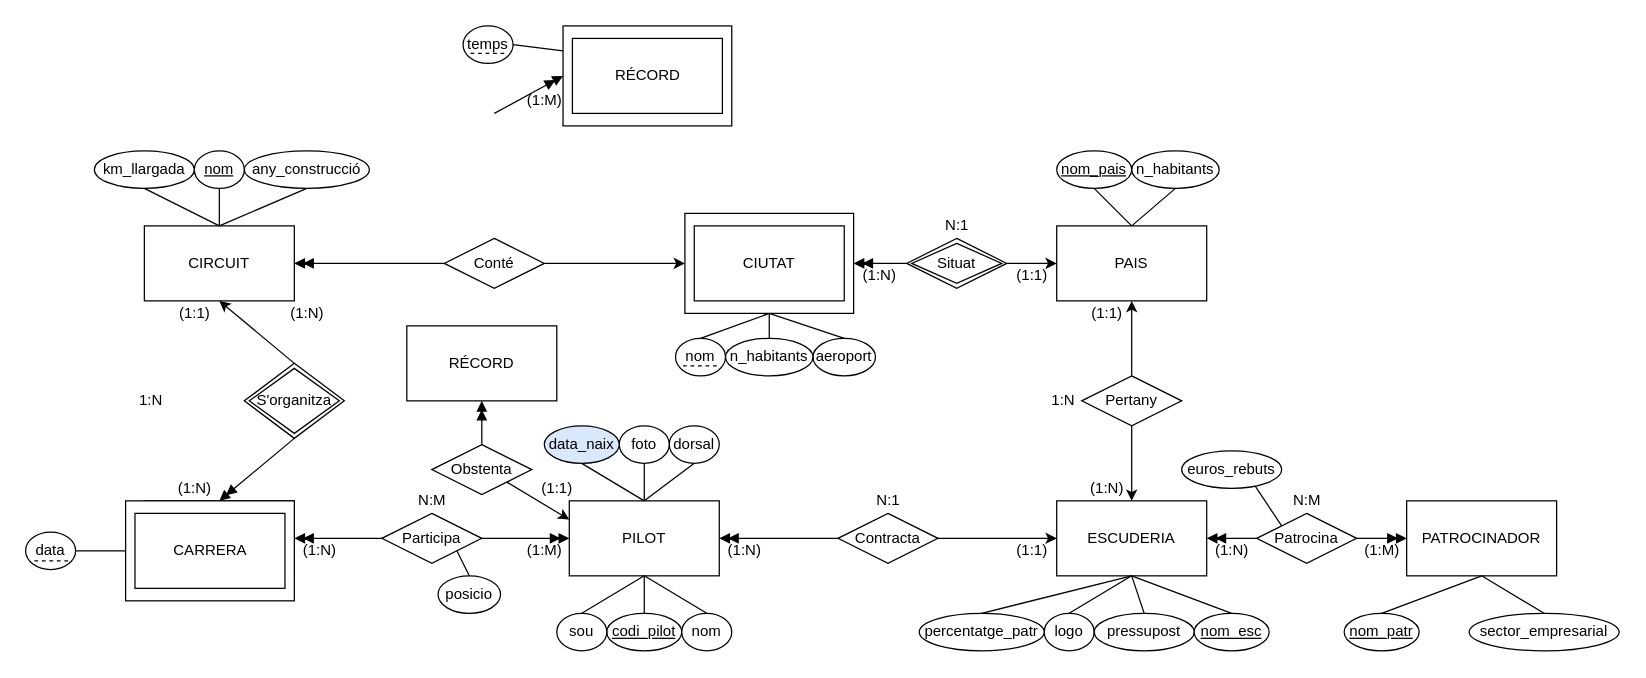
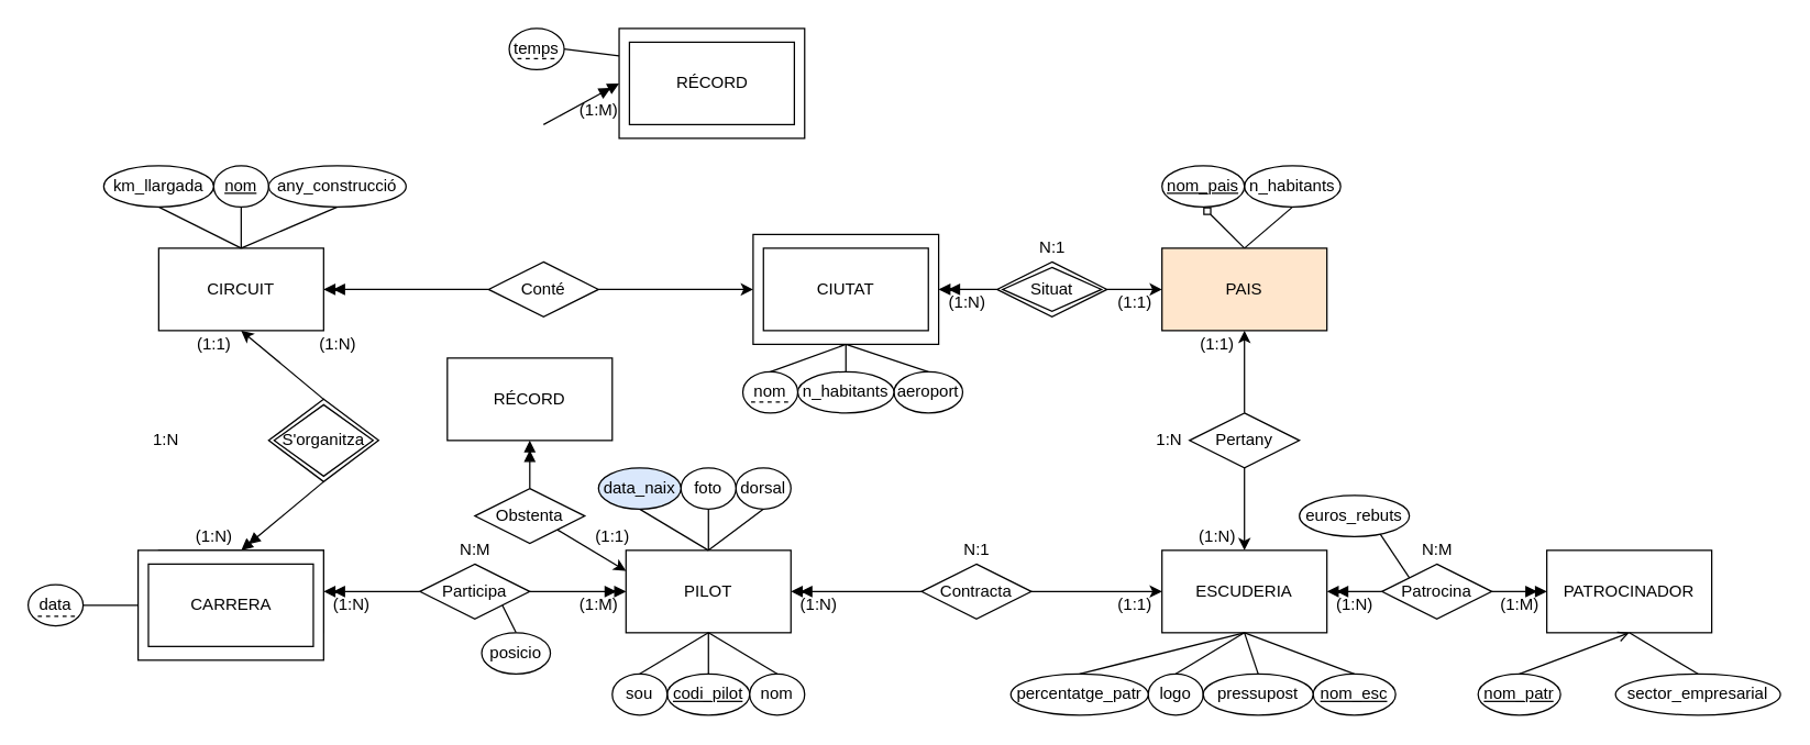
- <mxCell id="3" style="edgeStyle=none;rounded=0;orthogonalLoop=1;jettySize=auto;html=1;exitX=0.5;exitY=0;exitDx=0;exitDy=0;entryX=0.5;entryY=1;entryDx=0;entryDy=0;endArrow=none;endFill=0;" edge="1" parent="1" source="5" target="30"><mxGeometry relative="1" as="geometry" /></mxCell>
+ <mxCell id="3" style="edgeStyle=none;rounded=0;orthogonalLoop=1;jettySize=auto;html=1;exitX=0.5;exitY=0;exitDx=0;exitDy=0;entryX=0.5;entryY=1;entryDx=0;entryDy=0;endArrow=diamond;endFill=0;" edge="1" parent="1" source="5" target="30"><mxGeometry relative="1" as="geometry" /></mxCell>
- <mxCell id="5" value="PAIS" style="rounded=0;whiteSpace=wrap;html=1;glass=0;" vertex="1" parent="1"><mxGeometry x="845" y="180" width="120" height="60" as="geometry" /></mxCell>
+ <mxCell id="5" value="PAIS" style="rounded=0;whiteSpace=wrap;html=1;glass=0;fillColor=#ffe6cc;" vertex="1" parent="1"><mxGeometry x="845" y="180" width="120" height="60" as="geometry" /></mxCell>
- <mxCell id="25" style="edgeStyle=none;rounded=0;orthogonalLoop=1;jettySize=auto;html=1;exitX=0.5;exitY=0;exitDx=0;exitDy=0;endArrow=none;endFill=0;entryX=0.5;entryY=1;entryDx=0;entryDy=0;" edge="1" parent="1" source="26" target="6"><mxGeometry relative="1" as="geometry" /></mxCell>
+ <mxCell id="25" style="edgeStyle=none;rounded=0;orthogonalLoop=1;jettySize=auto;html=1;exitX=0.5;exitY=0;exitDx=0;exitDy=0;endArrow=open;endFill=0;entryX=0.5;entryY=1;entryDx=0;entryDy=0;" edge="1" parent="1" source="26" target="6"><mxGeometry relative="1" as="geometry" /></mxCell>
